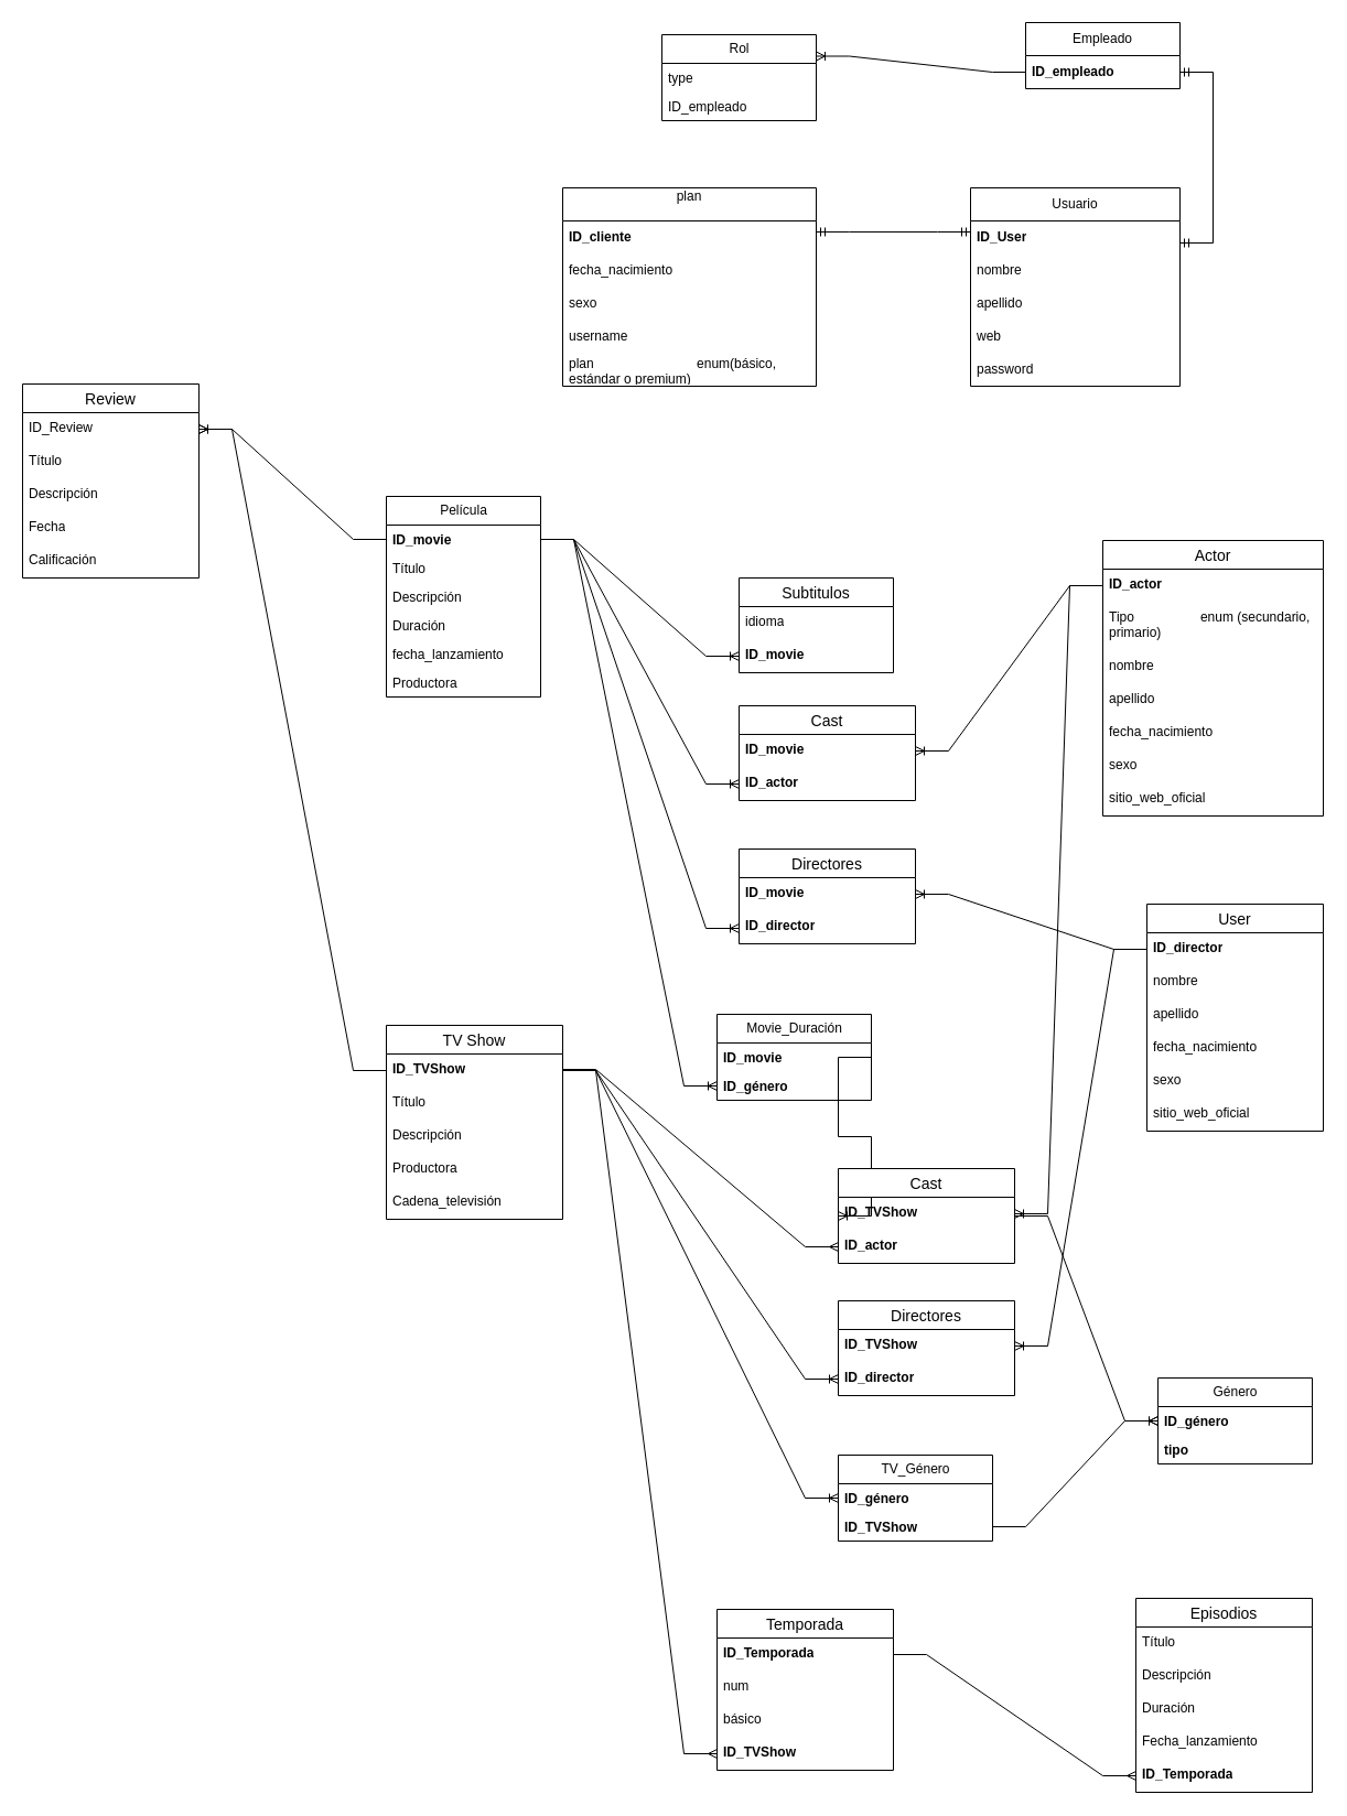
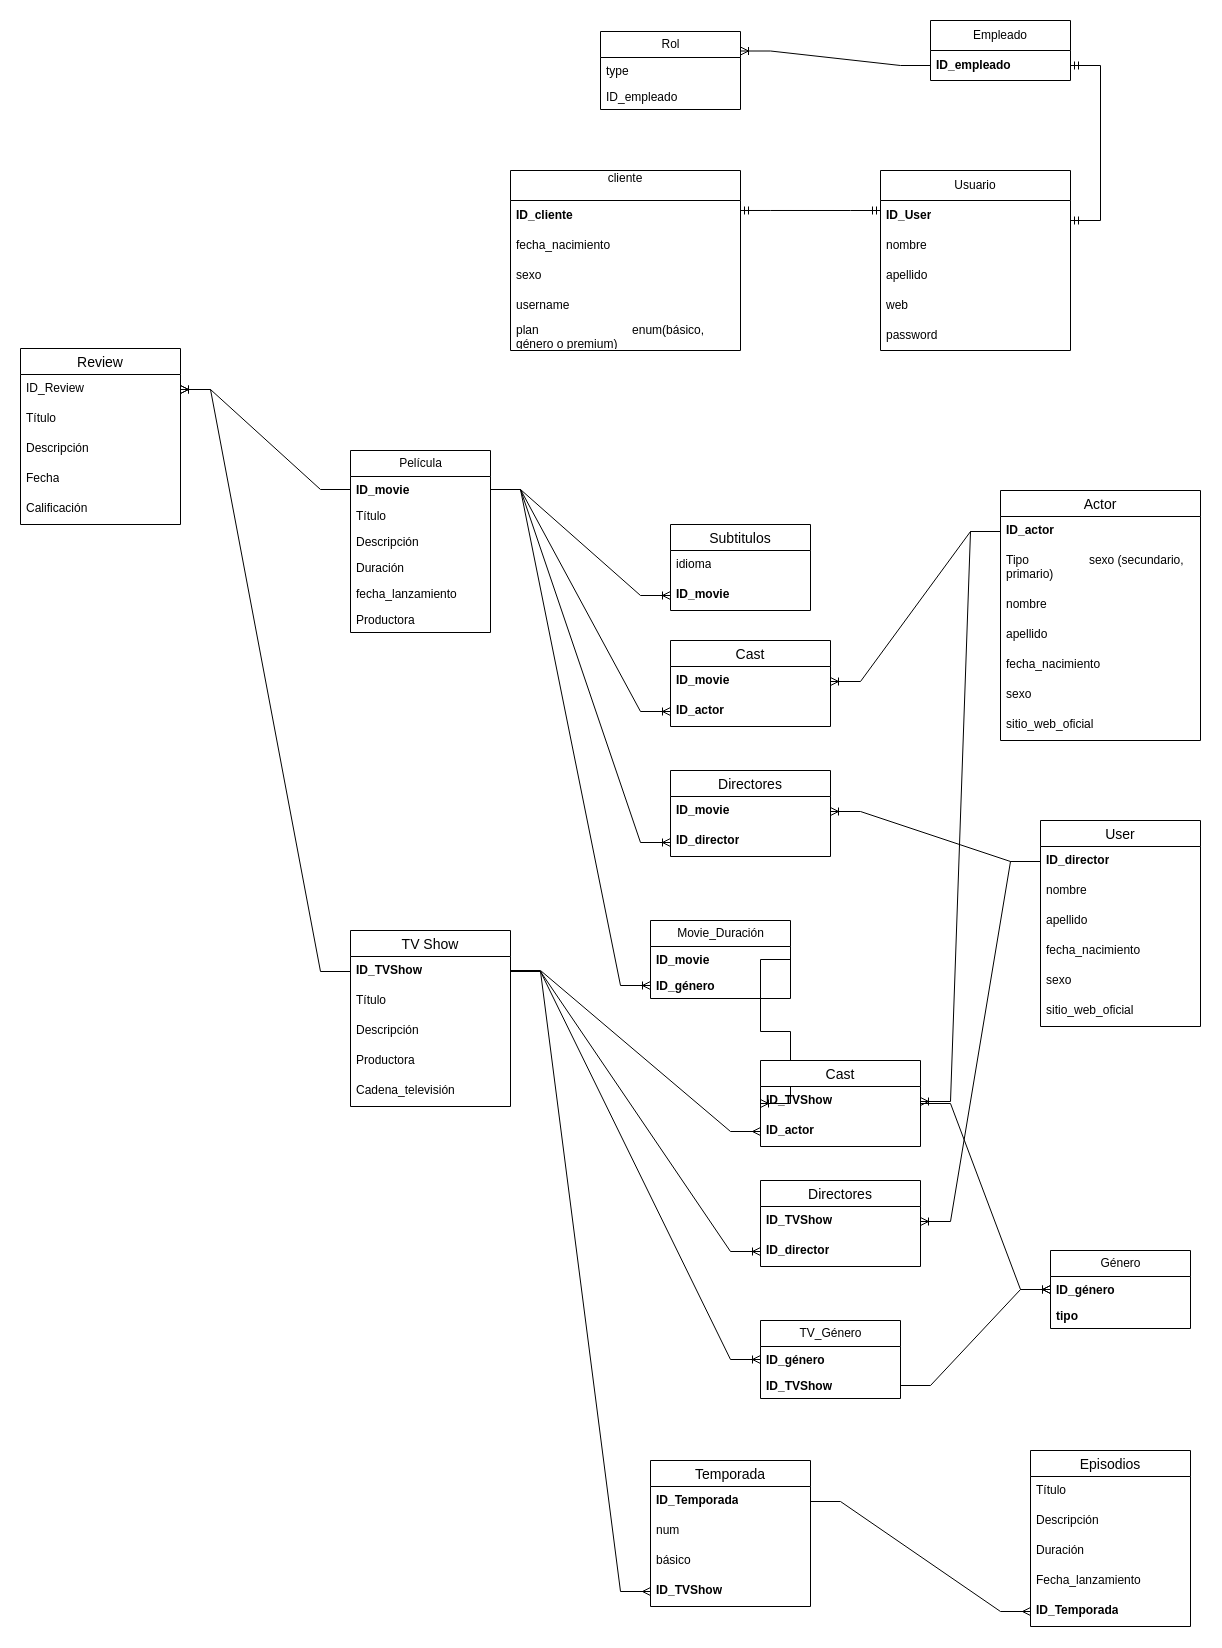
- <mxCell id="8" value="plan&lt;div&gt;&lt;br&gt;&lt;/div&gt;" style="swimlane;fontStyle=0;childLayout=stackLayout;horizontal=1;startSize=30;horizontalStack=0;resizeParent=1;resizeParentMax=0;resizeLast=0;collapsible=1;marginBottom=0;whiteSpace=wrap;html=1;" vertex="1" parent="1"><mxGeometry x="510" y="170" width="230" height="180" as="geometry" /></mxCell>
+ <mxCell id="8" value="cliente&lt;div&gt;&lt;br&gt;&lt;/div&gt;" style="swimlane;fontStyle=0;childLayout=stackLayout;horizontal=1;startSize=30;horizontalStack=0;resizeParent=1;resizeParentMax=0;resizeLast=0;collapsible=1;marginBottom=0;whiteSpace=wrap;html=1;" vertex="1" parent="1"><mxGeometry x="510" y="170" width="230" height="180" as="geometry" /></mxCell>
- <mxCell id="13" value="plan&amp;nbsp; &amp;nbsp; &amp;nbsp; &amp;nbsp; &amp;nbsp; &amp;nbsp; &amp;nbsp; &amp;nbsp; &amp;nbsp; &amp;nbsp; &amp;nbsp; &amp;nbsp; &amp;nbsp; &amp;nbsp; enum(&lt;span id=&quot;docs-internal-guid-ee637ddf-7fff-30a8-c9a8-3159bcabd111&quot;&gt;&lt;span style=&quot;font-family: Arial, sans-serif; background-color: transparent; font-variant-numeric: normal; font-variant-east-asian: normal; font-variant-alternates: normal; font-variant-position: normal; vertical-align: baseline; white-space-collapse: preserve;&quot;&gt;&lt;font style=&quot;font-size: 12px;&quot;&gt;básico, estándar o premium)&lt;/font&gt;&lt;/span&gt;&lt;/span&gt;" style="text;strokeColor=none;fillColor=none;align=left;verticalAlign=middle;spacingLeft=4;spacingRight=4;overflow=hidden;points=[[0,0.5],[1,0.5]];portConstraint=eastwest;rotatable=0;whiteSpace=wrap;html=1;" vertex="1" parent="8"><mxGeometry y="150" width="230" height="30" as="geometry" /></mxCell>
+ <mxCell id="13" value="plan&amp;nbsp; &amp;nbsp; &amp;nbsp; &amp;nbsp; &amp;nbsp; &amp;nbsp; &amp;nbsp; &amp;nbsp; &amp;nbsp; &amp;nbsp; &amp;nbsp; &amp;nbsp; &amp;nbsp; &amp;nbsp; enum(&lt;span id=&quot;docs-internal-guid-ee637ddf-7fff-30a8-c9a8-3159bcabd111&quot;&gt;&lt;span style=&quot;font-family: Arial, sans-serif; background-color: transparent; font-variant-numeric: normal; font-variant-east-asian: normal; font-variant-alternates: normal; font-variant-position: normal; vertical-align: baseline; white-space-collapse: preserve;&quot;&gt;&lt;font style=&quot;font-size: 12px;&quot;&gt;básico, género o premium)&lt;/font&gt;&lt;/span&gt;&lt;/span&gt;" style="text;strokeColor=none;fillColor=none;align=left;verticalAlign=middle;spacingLeft=4;spacingRight=4;overflow=hidden;points=[[0,0.5],[1,0.5]];portConstraint=eastwest;rotatable=0;whiteSpace=wrap;html=1;" vertex="1" parent="8"><mxGeometry y="150" width="230" height="30" as="geometry" /></mxCell>
- <mxCell id="35" value="Tipo&amp;nbsp; &amp;nbsp; &amp;nbsp; &amp;nbsp; &amp;nbsp; &amp;nbsp; &amp;nbsp; &amp;nbsp; &amp;nbsp; enum (secundario, primario)" style="text;strokeColor=none;fillColor=none;spacingLeft=4;spacingRight=4;overflow=hidden;rotatable=0;points=[[0,0.5],[1,0.5]];portConstraint=eastwest;fontSize=12;whiteSpace=wrap;html=1;" vertex="1" parent="33"><mxGeometry y="56" width="200" height="44" as="geometry" /></mxCell>
+ <mxCell id="35" value="Tipo&amp;nbsp; &amp;nbsp; &amp;nbsp; &amp;nbsp; &amp;nbsp; &amp;nbsp; &amp;nbsp; &amp;nbsp; &amp;nbsp; sexo (secundario, primario)" style="text;strokeColor=none;fillColor=none;spacingLeft=4;spacingRight=4;overflow=hidden;rotatable=0;points=[[0,0.5],[1,0.5]];portConstraint=eastwest;fontSize=12;whiteSpace=wrap;html=1;" vertex="1" parent="33"><mxGeometry y="56" width="200" height="44" as="geometry" /></mxCell>
